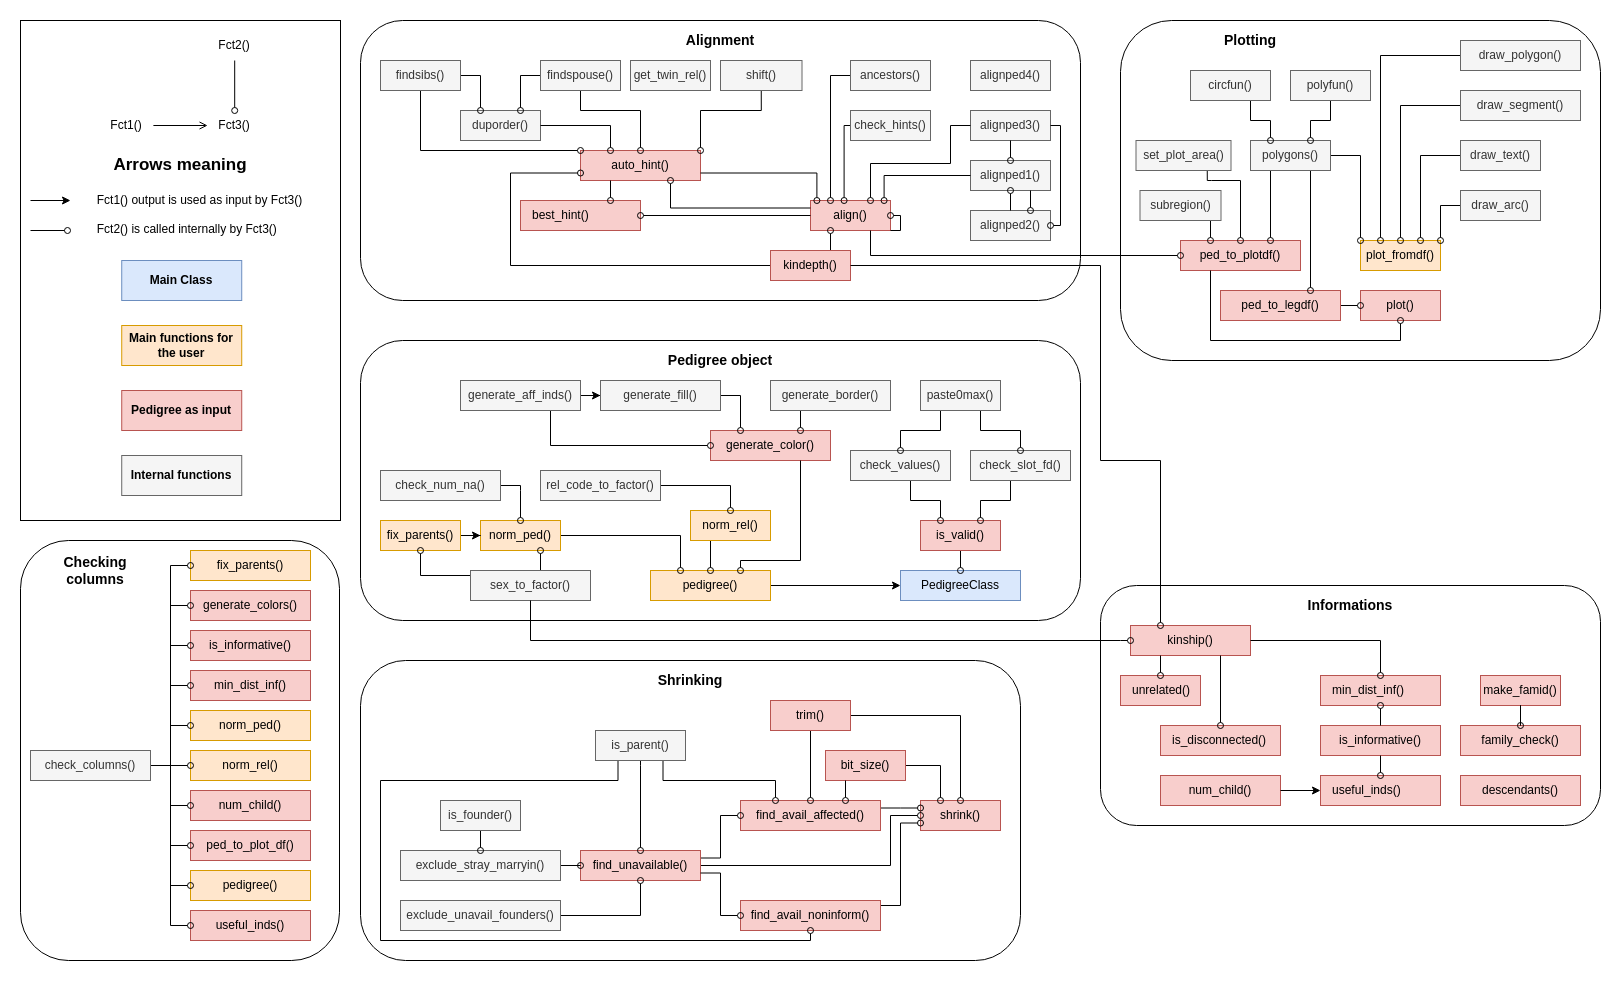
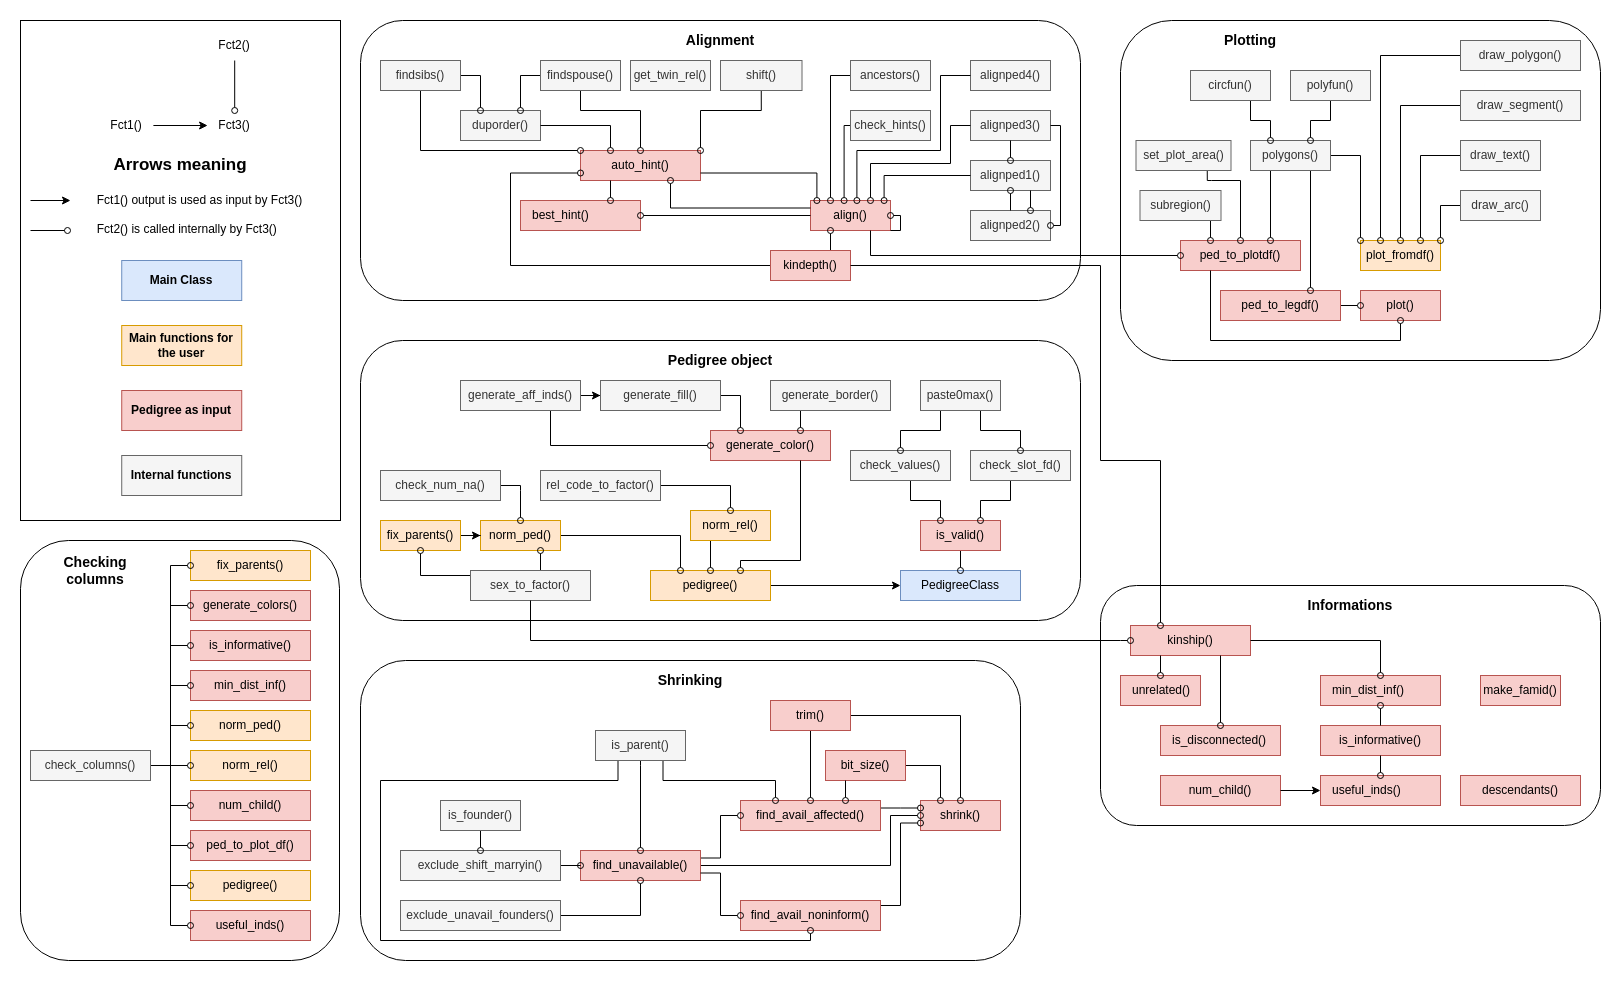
- <mxCell id="191" value="" style="edgeStyle=orthogonalEdgeStyle;rounded=0;orthogonalLoop=1;jettySize=auto;html=1;endArrow=open;" edge="1" parent="188" source="189" target="190"><mxGeometry relative="1" as="geometry" /></mxCell>
+ <mxCell id="191" value="" style="edgeStyle=orthogonalEdgeStyle;rounded=0;orthogonalLoop=1;jettySize=auto;html=1;" edge="1" parent="188" source="189" target="190"><mxGeometry relative="1" as="geometry" /></mxCell>
+ <mxCell id="127" style="edgeStyle=orthogonalEdgeStyle;rounded=0;orthogonalLoop=1;jettySize=auto;html=1;exitX=0;exitY=0.5;exitDx=0;exitDy=0;endArrow=oval;endFill=0;startArrow=none;entryX=0.58;entryY=0;entryDx=0;entryDy=0;entryPerimeter=0;" edge="1" parent="116" source="119" target="125"><mxGeometry relative="1" as="geometry"><mxPoint x="856" y="200" as="targetPoint" /><Array as="points"><mxPoint x="940" y="75" /><mxPoint x="940" y="150" /><mxPoint x="856" y="150" /><mxPoint x="856" y="200" /></Array><mxPoint x="890" y="55" as="sourcePoint" /></mxGeometry></mxCell>
- <mxCell id="74" value="" style="edgeStyle=orthogonalEdgeStyle;rounded=0;orthogonalLoop=1;jettySize=auto;html=1;endArrow=oval;endFill=0;" edge="1" parent="58" source="63" target="64"><mxGeometry relative="1" as="geometry" /></mxCell>
- <mxCell id="64" value="&lt;div&gt;family_check()&lt;/div&gt;" style="text;html=1;strokeColor=#b85450;fillColor=#f8cecc;align=center;verticalAlign=middle;whiteSpace=wrap;rounded=0;" vertex="1" parent="58"><mxGeometry x="1460" y="725" width="120" height="30" as="geometry" /></mxCell>
- <mxCell id="48" value="&lt;div&gt;exclude_stray_marryin()&lt;/div&gt;" style="text;html=1;strokeColor=#666666;fillColor=#f5f5f5;align=center;verticalAlign=middle;whiteSpace=wrap;rounded=0;fontColor=#333333;" vertex="1" parent="30"><mxGeometry x="400" y="850" width="160" height="30" as="geometry" /></mxCell>
+ <mxCell id="48" value="&lt;div&gt;exclude_shift_marryin()&lt;/div&gt;" style="text;html=1;strokeColor=#666666;fillColor=#f5f5f5;align=center;verticalAlign=middle;whiteSpace=wrap;rounded=0;fontColor=#333333;" vertex="1" parent="30"><mxGeometry x="400" y="850" width="160" height="30" as="geometry" /></mxCell>
